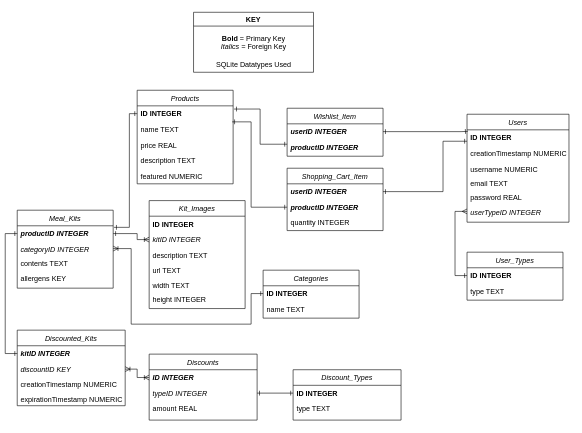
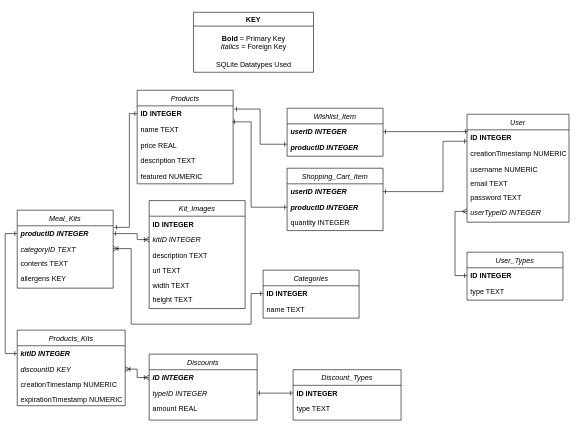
- <mxCell id="2" value="Users" style="swimlane;fontStyle=2;align=center;verticalAlign=top;childLayout=stackLayout;horizontal=1;startSize=26;horizontalStack=0;resizeParent=1;resizeLast=0;collapsible=1;marginBottom=0;rounded=0;shadow=0;strokeWidth=1;" parent="1" vertex="1"><mxGeometry x="770" y="190" width="170" height="180" as="geometry"><mxRectangle x="230" y="140" width="160" height="26" as="alternateBounds" /></mxGeometry></mxCell>
+ <mxCell id="2" value="User" style="swimlane;fontStyle=2;align=center;verticalAlign=top;childLayout=stackLayout;horizontal=1;startSize=26;horizontalStack=0;resizeParent=1;resizeLast=0;collapsible=1;marginBottom=0;rounded=0;shadow=0;strokeWidth=1;" parent="1" vertex="1"><mxGeometry x="770" y="190" width="170" height="180" as="geometry"><mxRectangle x="230" y="140" width="160" height="26" as="alternateBounds" /></mxGeometry></mxCell>
- <mxCell id="7" value="password REAL" style="text;align=left;verticalAlign=top;spacingLeft=4;spacingRight=4;overflow=hidden;rotatable=0;points=[[0,0.5],[1,0.5]];portConstraint=eastwest;rounded=0;shadow=0;html=0;" parent="2" vertex="1"><mxGeometry y="126" width="170" height="24" as="geometry" /></mxCell>
+ <mxCell id="7" value="password TEXT" style="text;align=left;verticalAlign=top;spacingLeft=4;spacingRight=4;overflow=hidden;rotatable=0;points=[[0,0.5],[1,0.5]];portConstraint=eastwest;rounded=0;shadow=0;html=0;" parent="2" vertex="1"><mxGeometry y="126" width="170" height="24" as="geometry" /></mxCell>
- <mxCell id="14" value="categoryID INTEGER" style="text;align=left;verticalAlign=top;spacingLeft=4;spacingRight=4;overflow=hidden;rotatable=0;points=[[0,0.5],[1,0.5]];portConstraint=eastwest;rounded=0;shadow=0;html=0;fontStyle=2" parent="12" vertex="1"><mxGeometry y="52" width="160" height="24" as="geometry" /></mxCell>
+ <mxCell id="14" value="categoryID TEXT" style="text;align=left;verticalAlign=top;spacingLeft=4;spacingRight=4;overflow=hidden;rotatable=0;points=[[0,0.5],[1,0.5]];portConstraint=eastwest;rounded=0;shadow=0;html=0;fontStyle=2" parent="12" vertex="1"><mxGeometry y="52" width="160" height="24" as="geometry" /></mxCell>
- <mxCell id="23" value="height INTEGER" style="text;align=left;verticalAlign=top;spacingLeft=4;spacingRight=4;overflow=hidden;rotatable=0;points=[[0,0.5],[1,0.5]];portConstraint=eastwest;rounded=0;shadow=0;html=0;" parent="17" vertex="1"><mxGeometry y="152" width="160" height="28" as="geometry" /></mxCell>
+ <mxCell id="23" value="height TEXT" style="text;align=left;verticalAlign=top;spacingLeft=4;spacingRight=4;overflow=hidden;rotatable=0;points=[[0,0.5],[1,0.5]];portConstraint=eastwest;rounded=0;shadow=0;html=0;" parent="17" vertex="1"><mxGeometry y="152" width="160" height="28" as="geometry" /></mxCell>
- <mxCell id="24" value="Discounted_Kits" style="swimlane;fontStyle=2;align=center;verticalAlign=top;childLayout=stackLayout;horizontal=1;startSize=26;horizontalStack=0;resizeParent=1;resizeLast=0;collapsible=1;marginBottom=0;rounded=0;shadow=0;strokeWidth=1;" parent="1" vertex="1"><mxGeometry x="20" y="550" width="180" height="126" as="geometry"><mxRectangle x="230" y="140" width="160" height="26" as="alternateBounds" /></mxGeometry></mxCell>
+ <mxCell id="24" value="Products_Kits" style="swimlane;fontStyle=2;align=center;verticalAlign=top;childLayout=stackLayout;horizontal=1;startSize=26;horizontalStack=0;resizeParent=1;resizeLast=0;collapsible=1;marginBottom=0;rounded=0;shadow=0;strokeWidth=1;" parent="1" vertex="1"><mxGeometry x="20" y="550" width="180" height="126" as="geometry"><mxRectangle x="230" y="140" width="160" height="26" as="alternateBounds" /></mxGeometry></mxCell>
